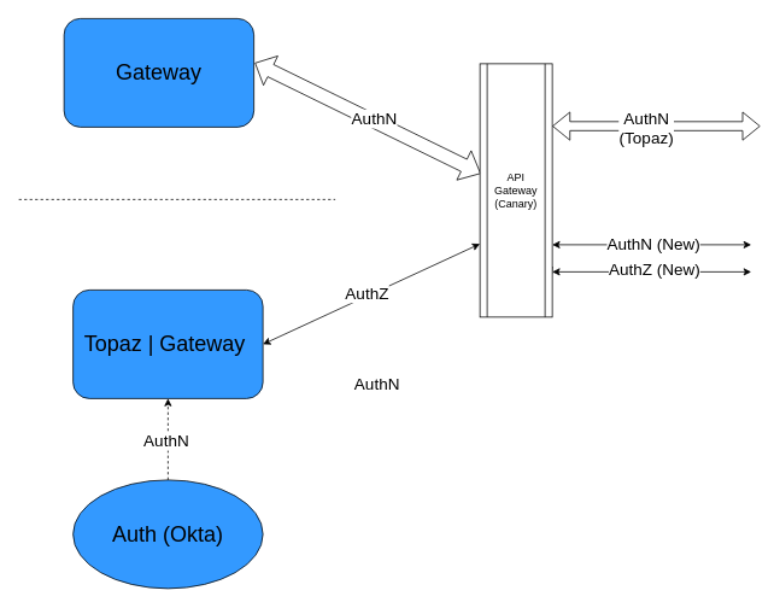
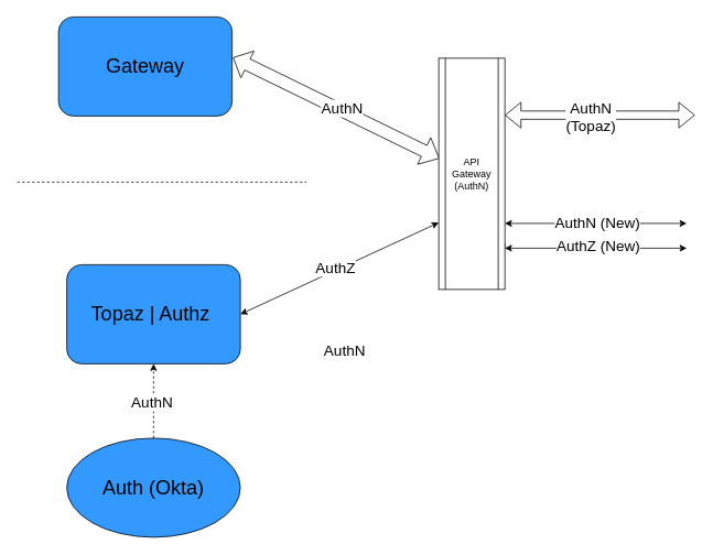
- <mxCell id="12" value="API&lt;div&gt;Gateway&lt;/div&gt;&lt;div&gt;(Canary)&lt;/div&gt;" style="shape=process;whiteSpace=wrap;html=1;backgroundOutline=1;" parent="1" vertex="1"><mxGeometry x="530" y="70" width="80" height="280" as="geometry" /></mxCell>
+ <mxCell id="12" value="API&lt;div&gt;Gateway&lt;/div&gt;&lt;div&gt;(AuthN)&lt;/div&gt;" style="shape=process;whiteSpace=wrap;html=1;backgroundOutline=1;" parent="1" vertex="1"><mxGeometry x="530" y="70" width="80" height="280" as="geometry" /></mxCell>
- <mxCell id="3" value="&lt;font style=&quot;font-size: 24px;&quot;&gt;Topaz | Gateway&amp;nbsp;&lt;/font&gt;" style="rounded=1;whiteSpace=wrap;html=1;fillColor=light-dark(#3399FF,var(--ge-dark-color, #121212));" parent="1" vertex="1"><mxGeometry x="80" y="320" width="210" height="120" as="geometry" /></mxCell>
+ <mxCell id="3" value="&lt;font style=&quot;font-size: 24px;&quot;&gt;Topaz | Authz&amp;nbsp;&lt;/font&gt;" style="rounded=1;whiteSpace=wrap;html=1;fillColor=light-dark(#3399FF,var(--ge-dark-color, #121212));" parent="1" vertex="1"><mxGeometry x="80" y="320" width="210" height="120" as="geometry" /></mxCell>
